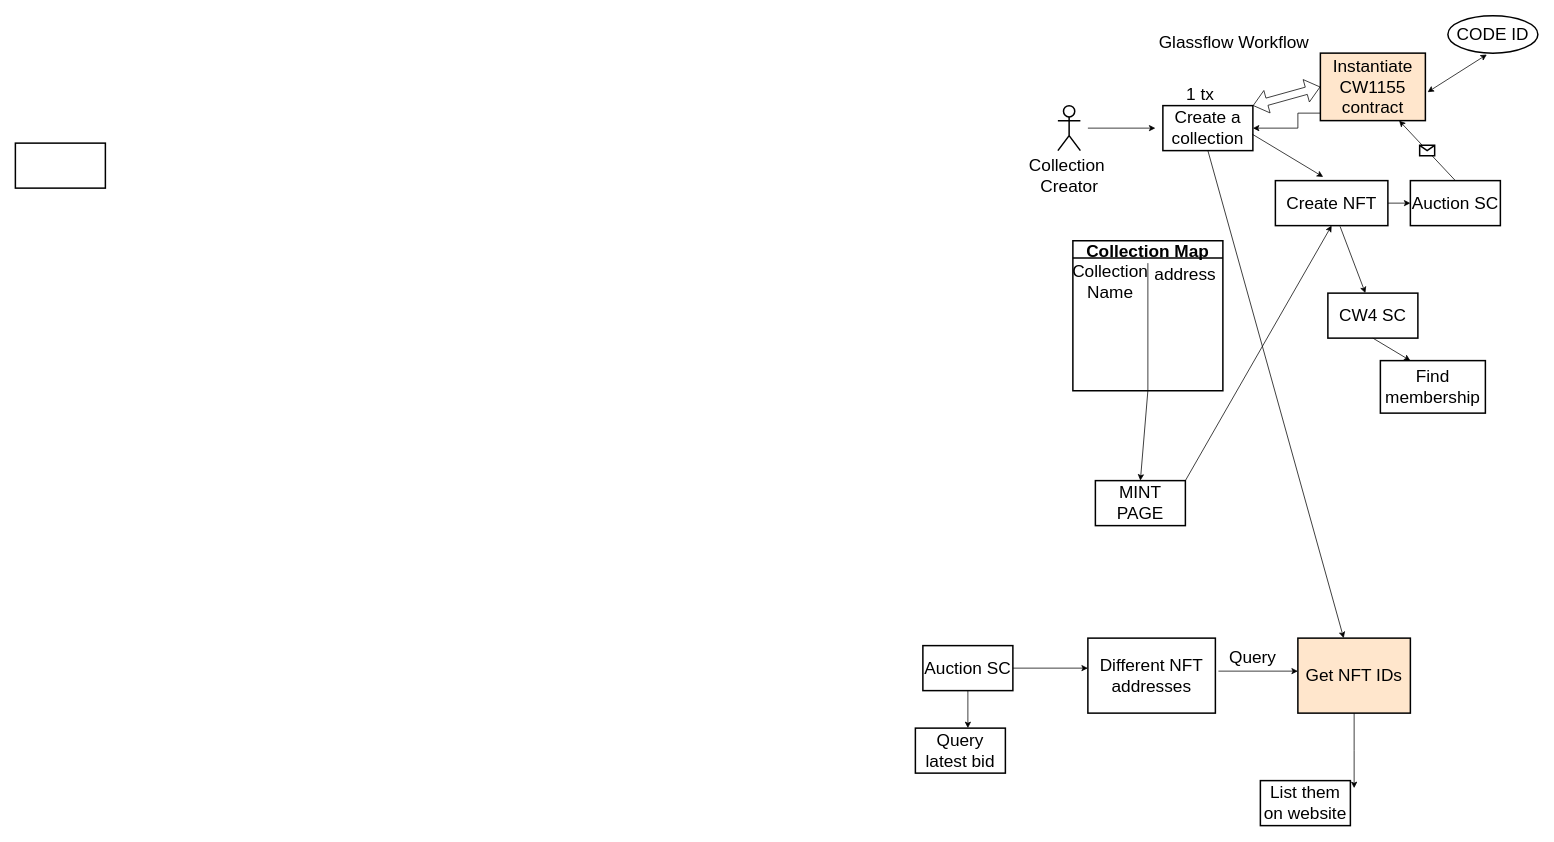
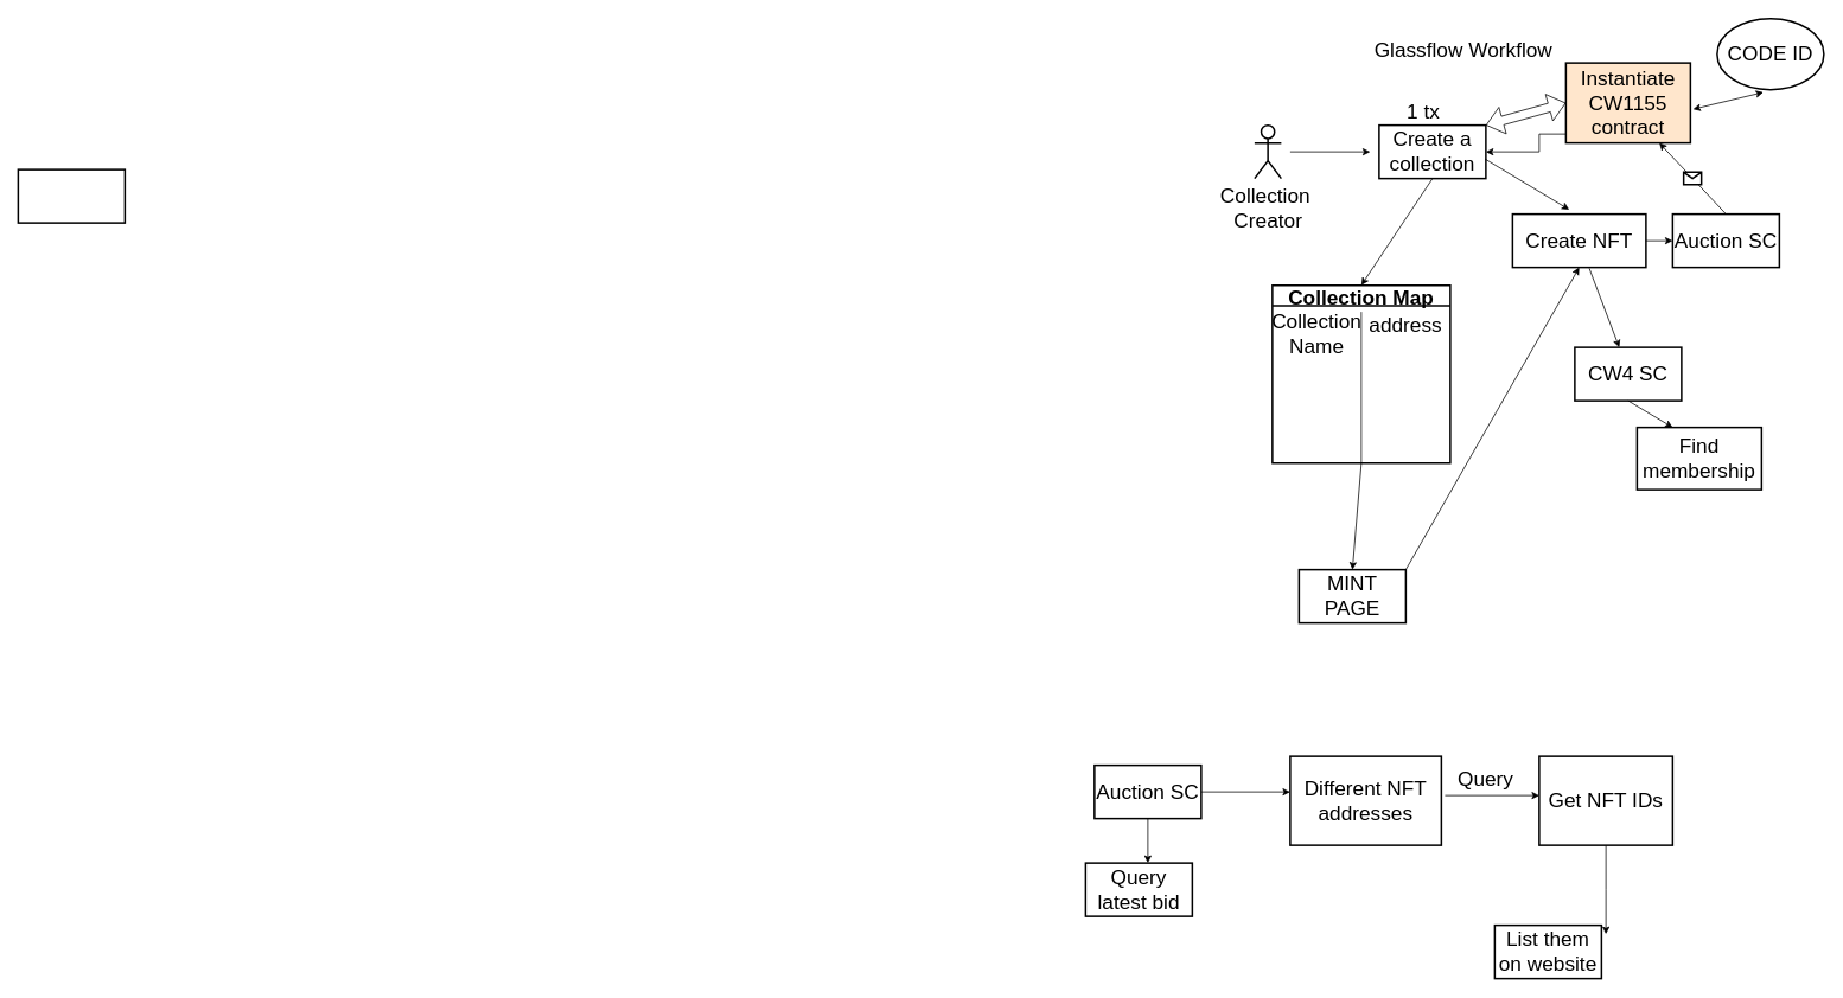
- <mxCell id="17" value="CODE ID" style="ellipse;whiteSpace=wrap;html=1;fontSize=23;strokeWidth=2;" vertex="1" parent="1"><mxGeometry x="1930" y="20" width="120" height="50" as="geometry" /></mxCell>
+ <mxCell id="17" value="CODE ID" style="ellipse;whiteSpace=wrap;html=1;fontSize=23;strokeWidth=2;" vertex="1" parent="1"><mxGeometry x="1930" y="20" width="120" height="80" as="geometry" /></mxCell>
- <mxCell id="19" value="" style="endArrow=classic;html=1;rounded=0;fontSize=23;exitX=0.5;exitY=1;exitDx=0;exitDy=0;" edge="1" parent="1" source="6" target="37"><mxGeometry width="50" height="50" relative="1" as="geometry"><mxPoint x="1580" y="300" as="sourcePoint" /><mxPoint x="1600" y="250" as="targetPoint" /></mxGeometry></mxCell>
+ <mxCell id="19" value="" style="endArrow=classic;html=1;rounded=0;fontSize=23;exitX=0.5;exitY=1;exitDx=0;exitDy=0;entryX=0.5;entryY=0;entryDx=0;entryDy=0;" edge="1" parent="1" source="6" target="20"><mxGeometry width="50" height="50" relative="1" as="geometry"><mxPoint x="1580" y="300" as="sourcePoint" /><mxPoint x="1600" y="250" as="targetPoint" /></mxGeometry></mxCell>
- <mxCell id="37" value="Get NFT IDs" style="rounded=0;whiteSpace=wrap;html=1;fontSize=23;strokeWidth=2;fillColor=#ffe6cc;" vertex="1" parent="1"><mxGeometry x="1730" y="850" width="150" height="100" as="geometry" /></mxCell>
+ <mxCell id="37" value="Get NFT IDs" style="rounded=0;whiteSpace=wrap;html=1;fontSize=23;strokeWidth=2;" vertex="1" parent="1"><mxGeometry x="1730" y="850" width="150" height="100" as="geometry" /></mxCell>
